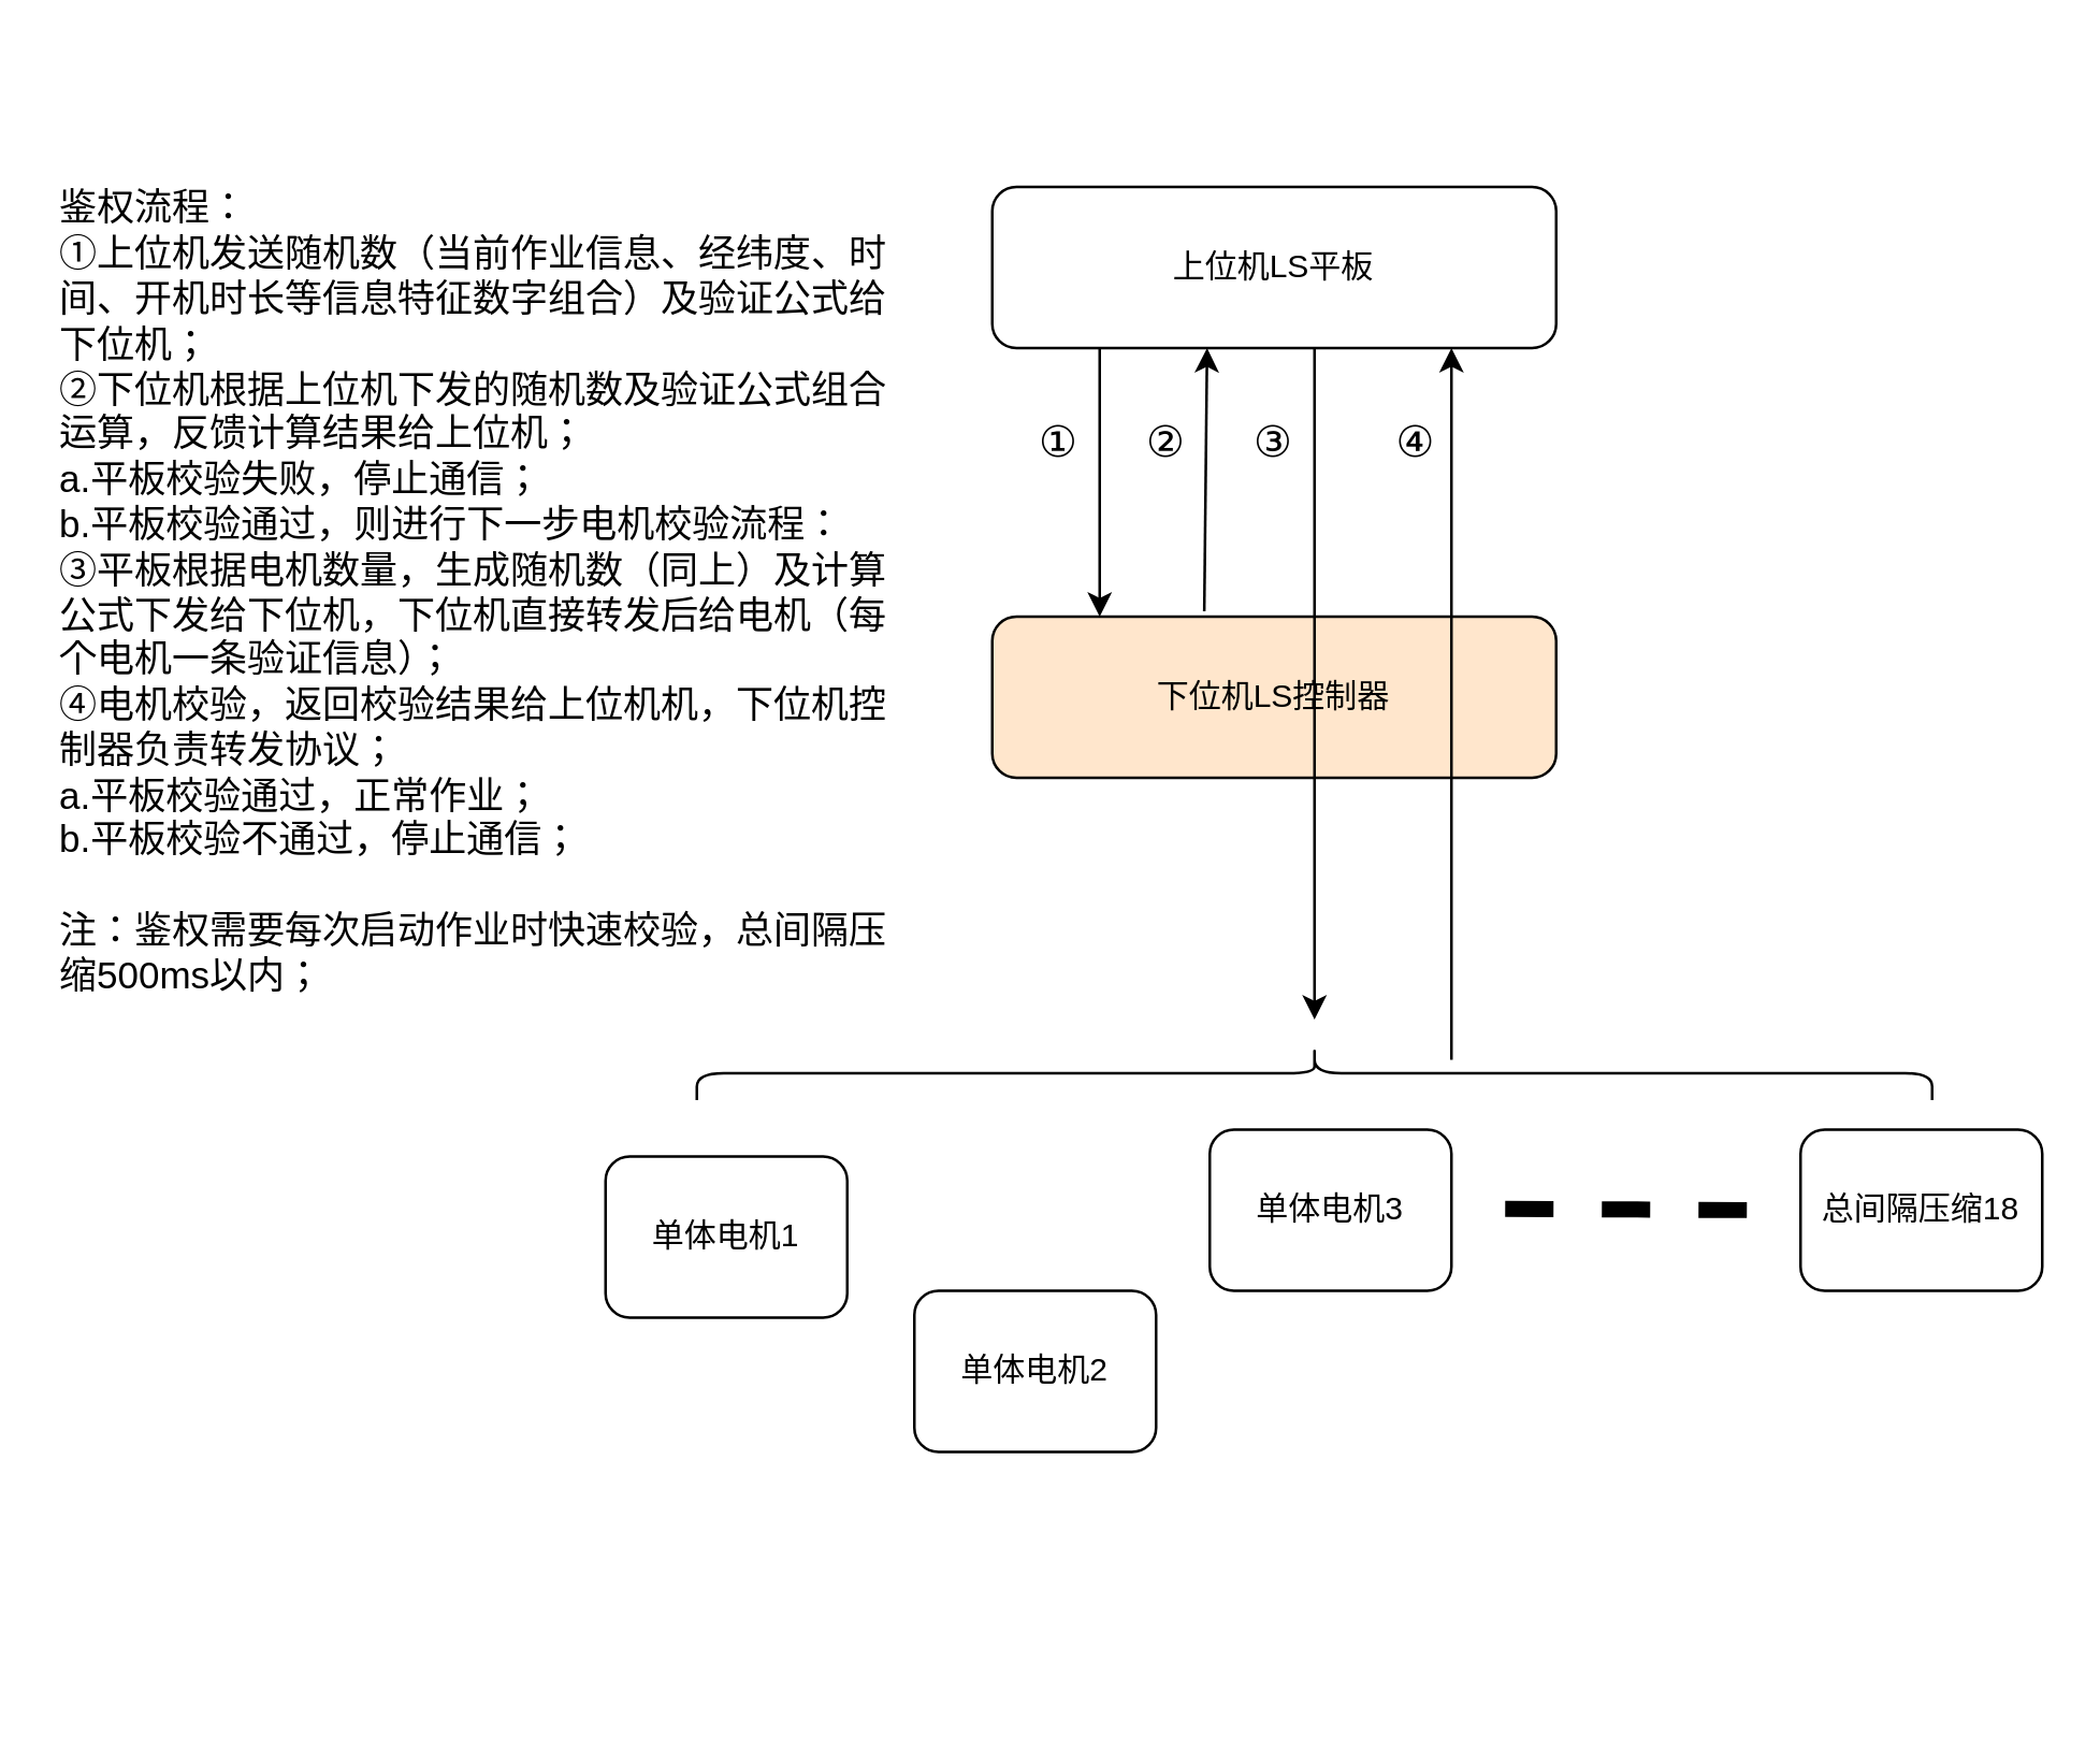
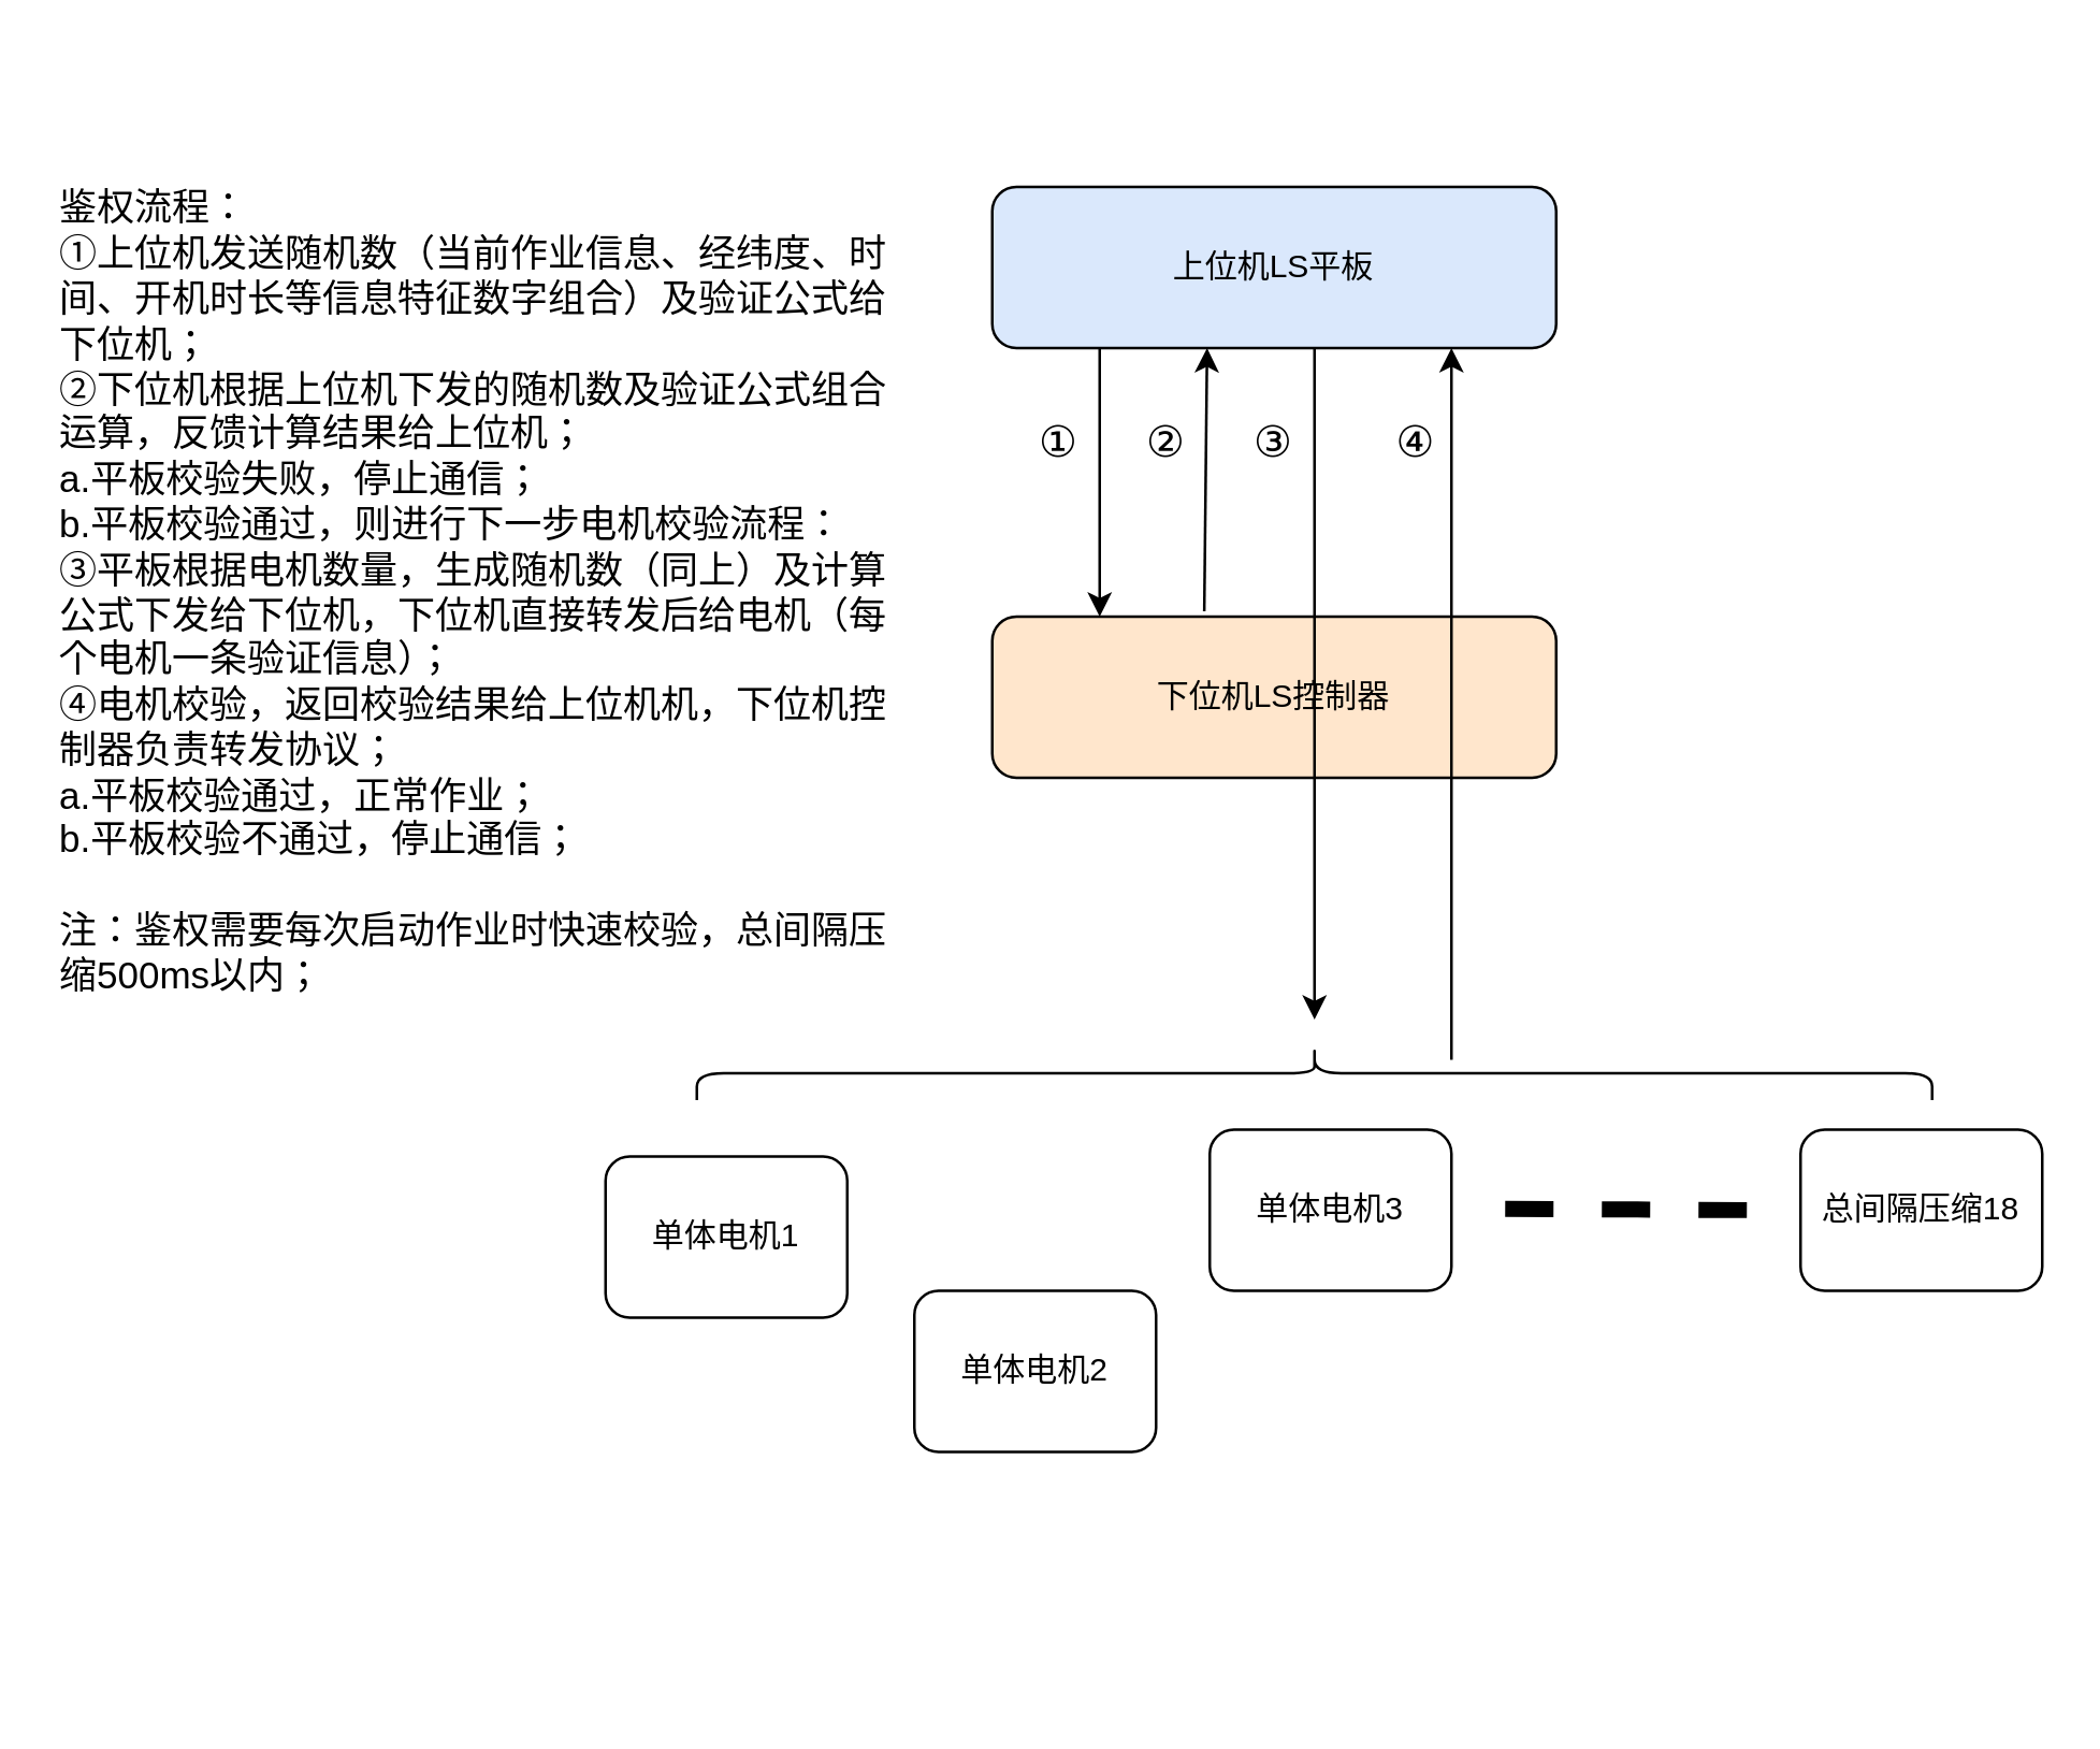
- <mxCell id="2" value="上位机LS平板" style="rounded=1;whiteSpace=wrap;html=1;" vertex="1" parent="1"><mxGeometry x="369" y="69" width="210" height="60" as="geometry" /></mxCell>
+ <mxCell id="2" value="上位机LS平板" style="rounded=1;whiteSpace=wrap;html=1;fillColor=#dae8fc;" vertex="1" parent="1"><mxGeometry x="369" y="69" width="210" height="60" as="geometry" /></mxCell>
